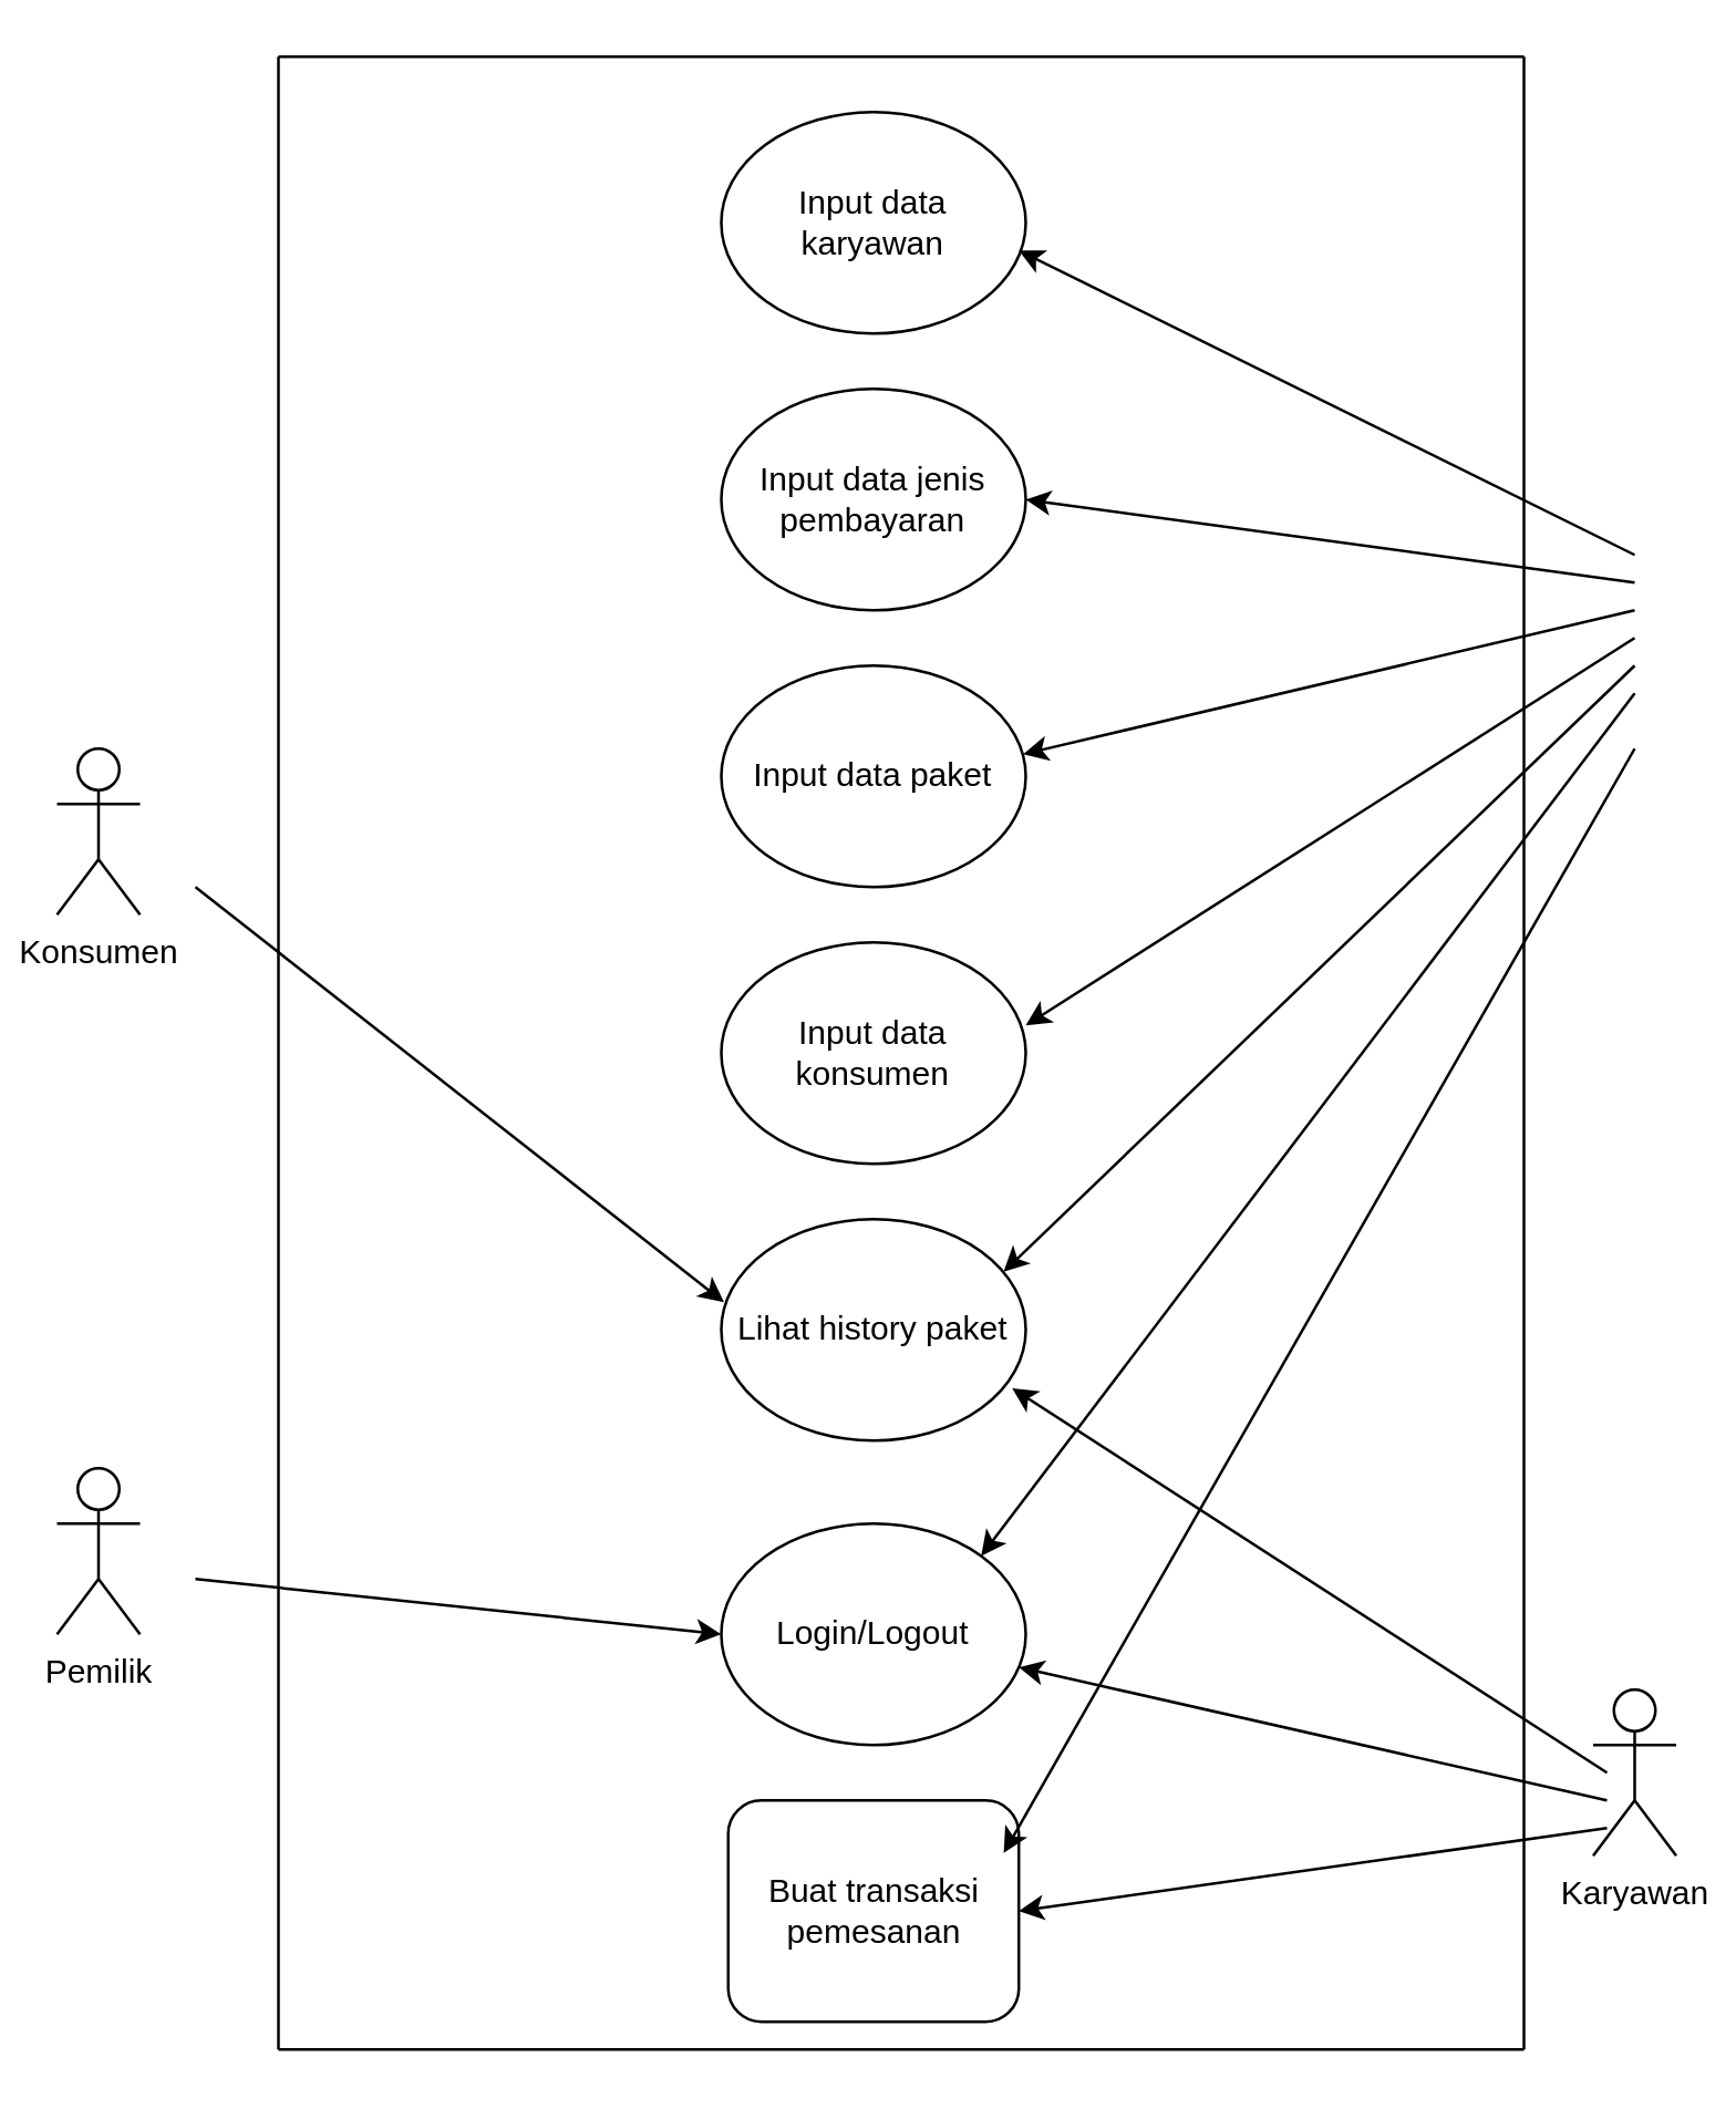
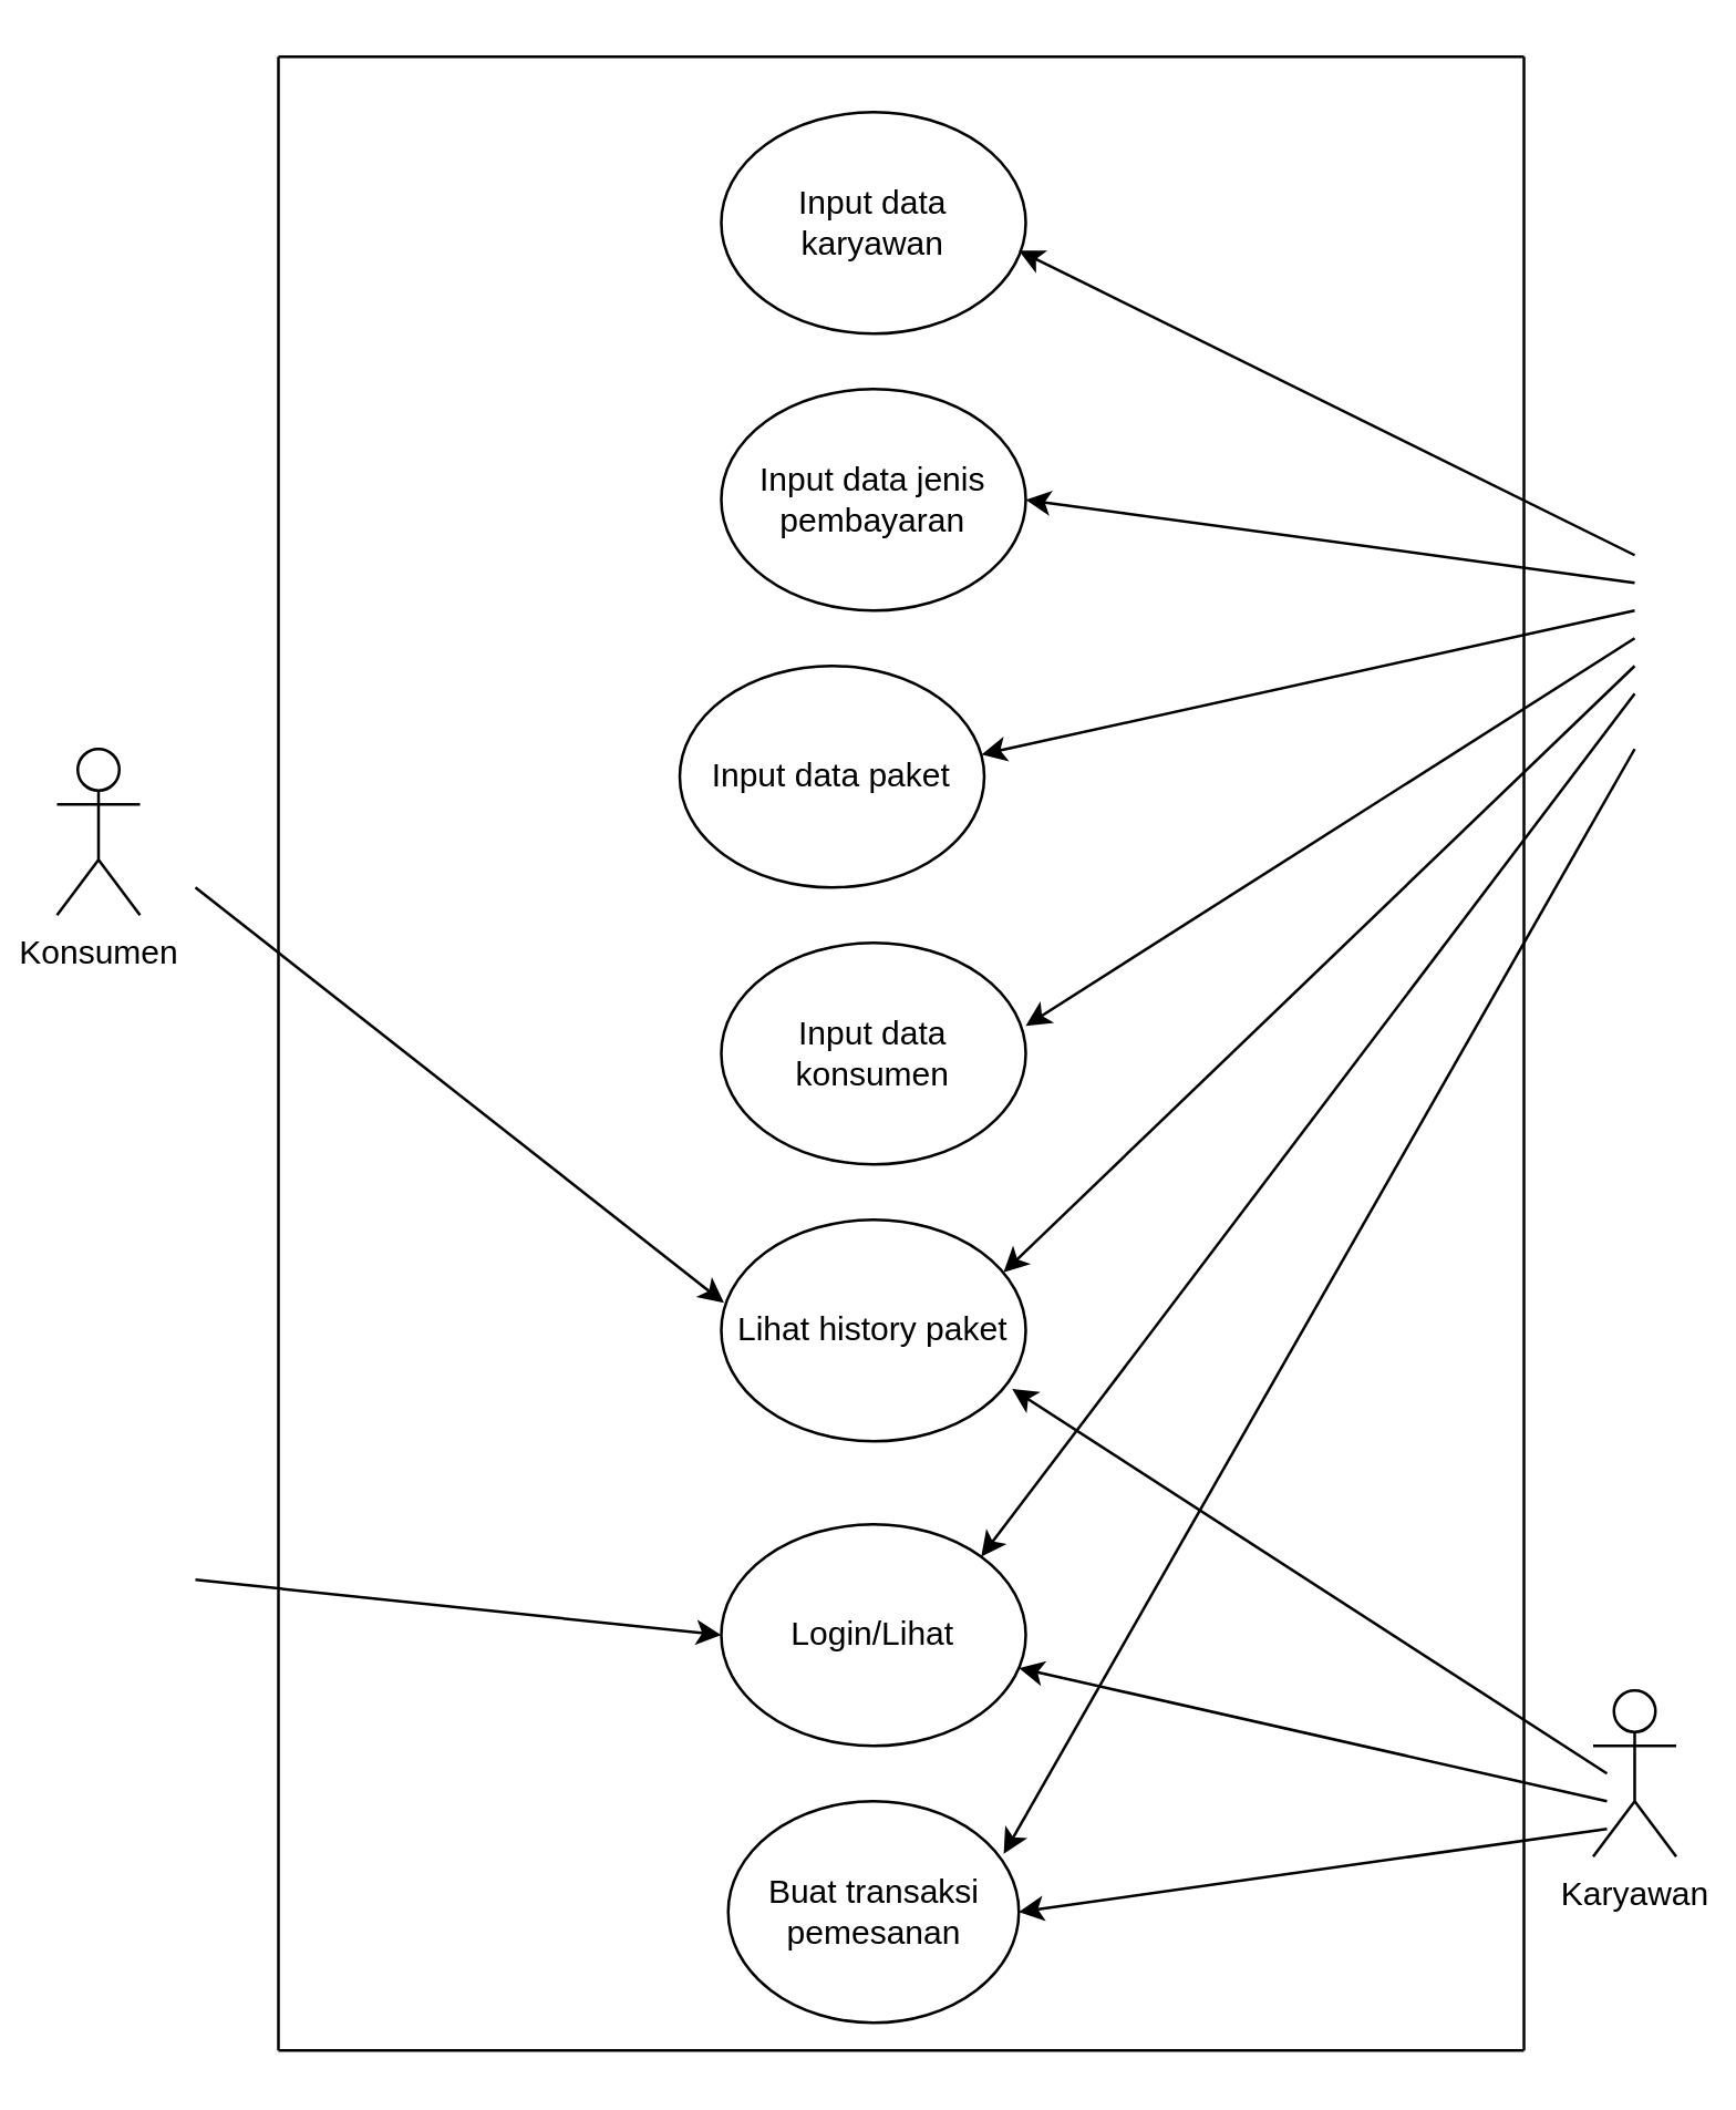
- <mxCell id="4" value="Input data paket" style="ellipse;whiteSpace=wrap;html=1;" vertex="1" parent="1"><mxGeometry x="260" y="240" width="110" height="80" as="geometry" /></mxCell>
+ <mxCell id="4" value="Input data paket" style="ellipse;whiteSpace=wrap;html=1;" vertex="1" parent="1"><mxGeometry x="245" y="240" width="110" height="80" as="geometry" /></mxCell>
- <mxCell id="21" value="Pemilik" style="shape=umlActor;verticalLabelPosition=bottom;verticalAlign=top;html=1;outlineConnect=0;" vertex="1" parent="1"><mxGeometry x="20" y="530" width="30" height="60" as="geometry" /></mxCell>
- <mxCell id="7" value="Login/Logout" style="ellipse;whiteSpace=wrap;html=1;" vertex="1" parent="1"><mxGeometry x="260" y="550" width="110" height="80" as="geometry" /></mxCell>
+ <mxCell id="7" value="Login/Lihat" style="ellipse;whiteSpace=wrap;html=1;" vertex="1" parent="1"><mxGeometry x="260" y="550" width="110" height="80" as="geometry" /></mxCell>
- <mxCell id="8" value="Buat transaksi pemesanan" style="whiteSpace=wrap;html=1;rounded=1;" vertex="1" parent="1"><mxGeometry x="262.5" y="650" width="105" height="80" as="geometry" /></mxCell>
+ <mxCell id="8" value="Buat transaksi pemesanan" style="ellipse;whiteSpace=wrap;html=1;" vertex="1" parent="1"><mxGeometry x="262.5" y="650" width="105" height="80" as="geometry" /></mxCell>
